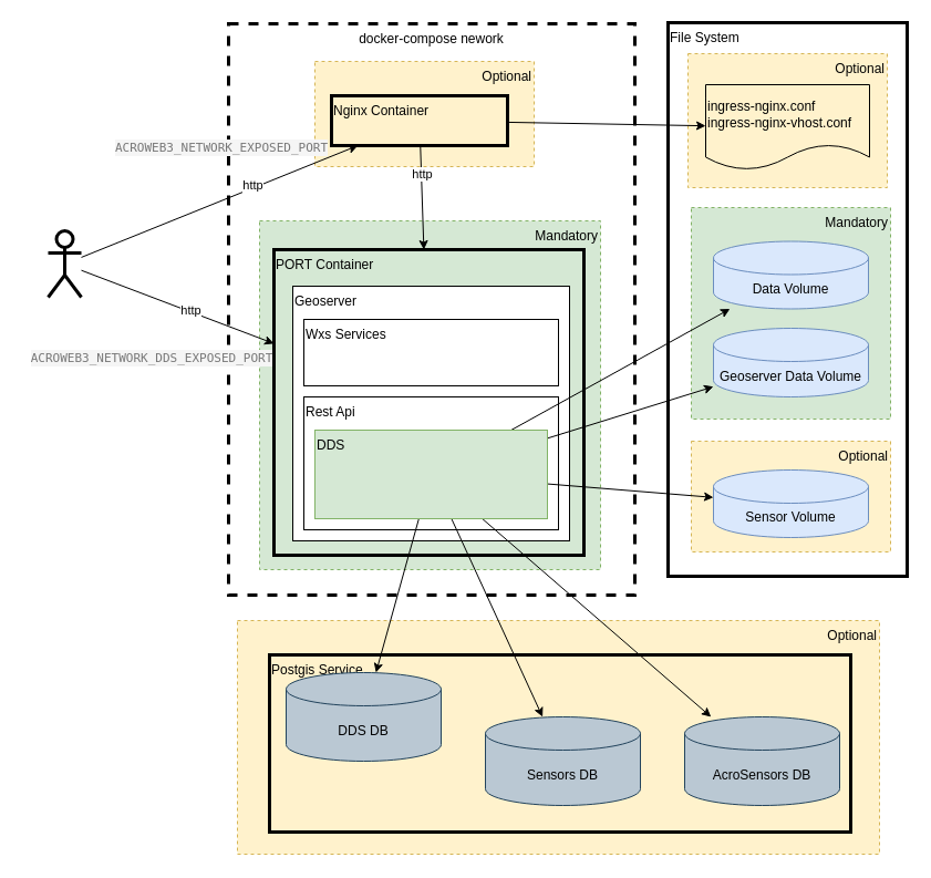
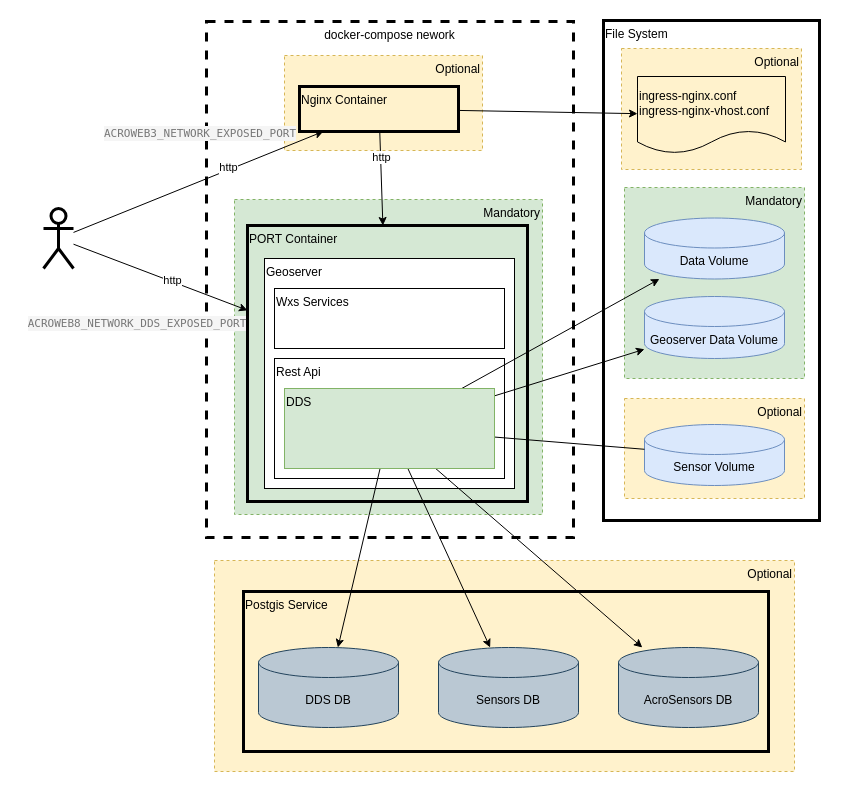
- <mxCell id="37" value="&lt;div style=&quot;color: rgb(51 , 51 , 51) ; background-color: rgb(245 , 245 , 245) ; font-family: &amp;#34;droid sans mono&amp;#34; , &amp;#34;monospace&amp;#34; , monospace ; font-size: 11px ; line-height: 15px&quot;&gt;&lt;span style=&quot;color: #777777&quot;&gt;ACROWEB3_NETWORK_DDS_EXPOSED_PORT&lt;/span&gt;&lt;/div&gt;" style="text;html=1;strokeColor=none;fillColor=none;align=center;verticalAlign=middle;whiteSpace=wrap;rounded=0;" vertex="1" parent="1"><mxGeometry x="20" y="308" width="234" height="30" as="geometry" /></mxCell>
+ <mxCell id="37" value="&lt;div style=&quot;color: rgb(51 , 51 , 51) ; background-color: rgb(245 , 245 , 245) ; font-family: &amp;#34;droid sans mono&amp;#34; , &amp;#34;monospace&amp;#34; , monospace ; font-size: 11px ; line-height: 15px&quot;&gt;&lt;span style=&quot;color: #777777&quot;&gt;ACROWEB8_NETWORK_DDS_EXPOSED_PORT&lt;/span&gt;&lt;/div&gt;" style="text;html=1;strokeColor=none;fillColor=none;align=center;verticalAlign=middle;whiteSpace=wrap;rounded=0;" vertex="1" parent="1"><mxGeometry x="20" y="308" width="234" height="30" as="geometry" /></mxCell>
- <mxCell id="23" style="edgeStyle=none;html=1;" edge="1" parent="1" source="27" target="17"><mxGeometry relative="1" as="geometry" /></mxCell>
+ <mxCell id="23" style="edgeStyle=none;html=1;endArrow=none;" edge="1" parent="1" source="27" target="17"><mxGeometry relative="1" as="geometry" /></mxCell>
- <mxCell id="18" value="DDS DB" style="shape=cylinder3;whiteSpace=wrap;html=1;boundedLbl=1;backgroundOutline=1;size=15;fillColor=#bac8d3;strokeColor=#23445d;" vertex="1" parent="1"><mxGeometry x="258" y="607" width="140" height="80" as="geometry" /></mxCell>
+ <mxCell id="18" value="DDS DB" style="shape=cylinder3;whiteSpace=wrap;html=1;boundedLbl=1;backgroundOutline=1;size=15;fillColor=#bac8d3;strokeColor=#23445d;" vertex="1" parent="1"><mxGeometry x="258" y="647" width="140" height="80" as="geometry" /></mxCell>
